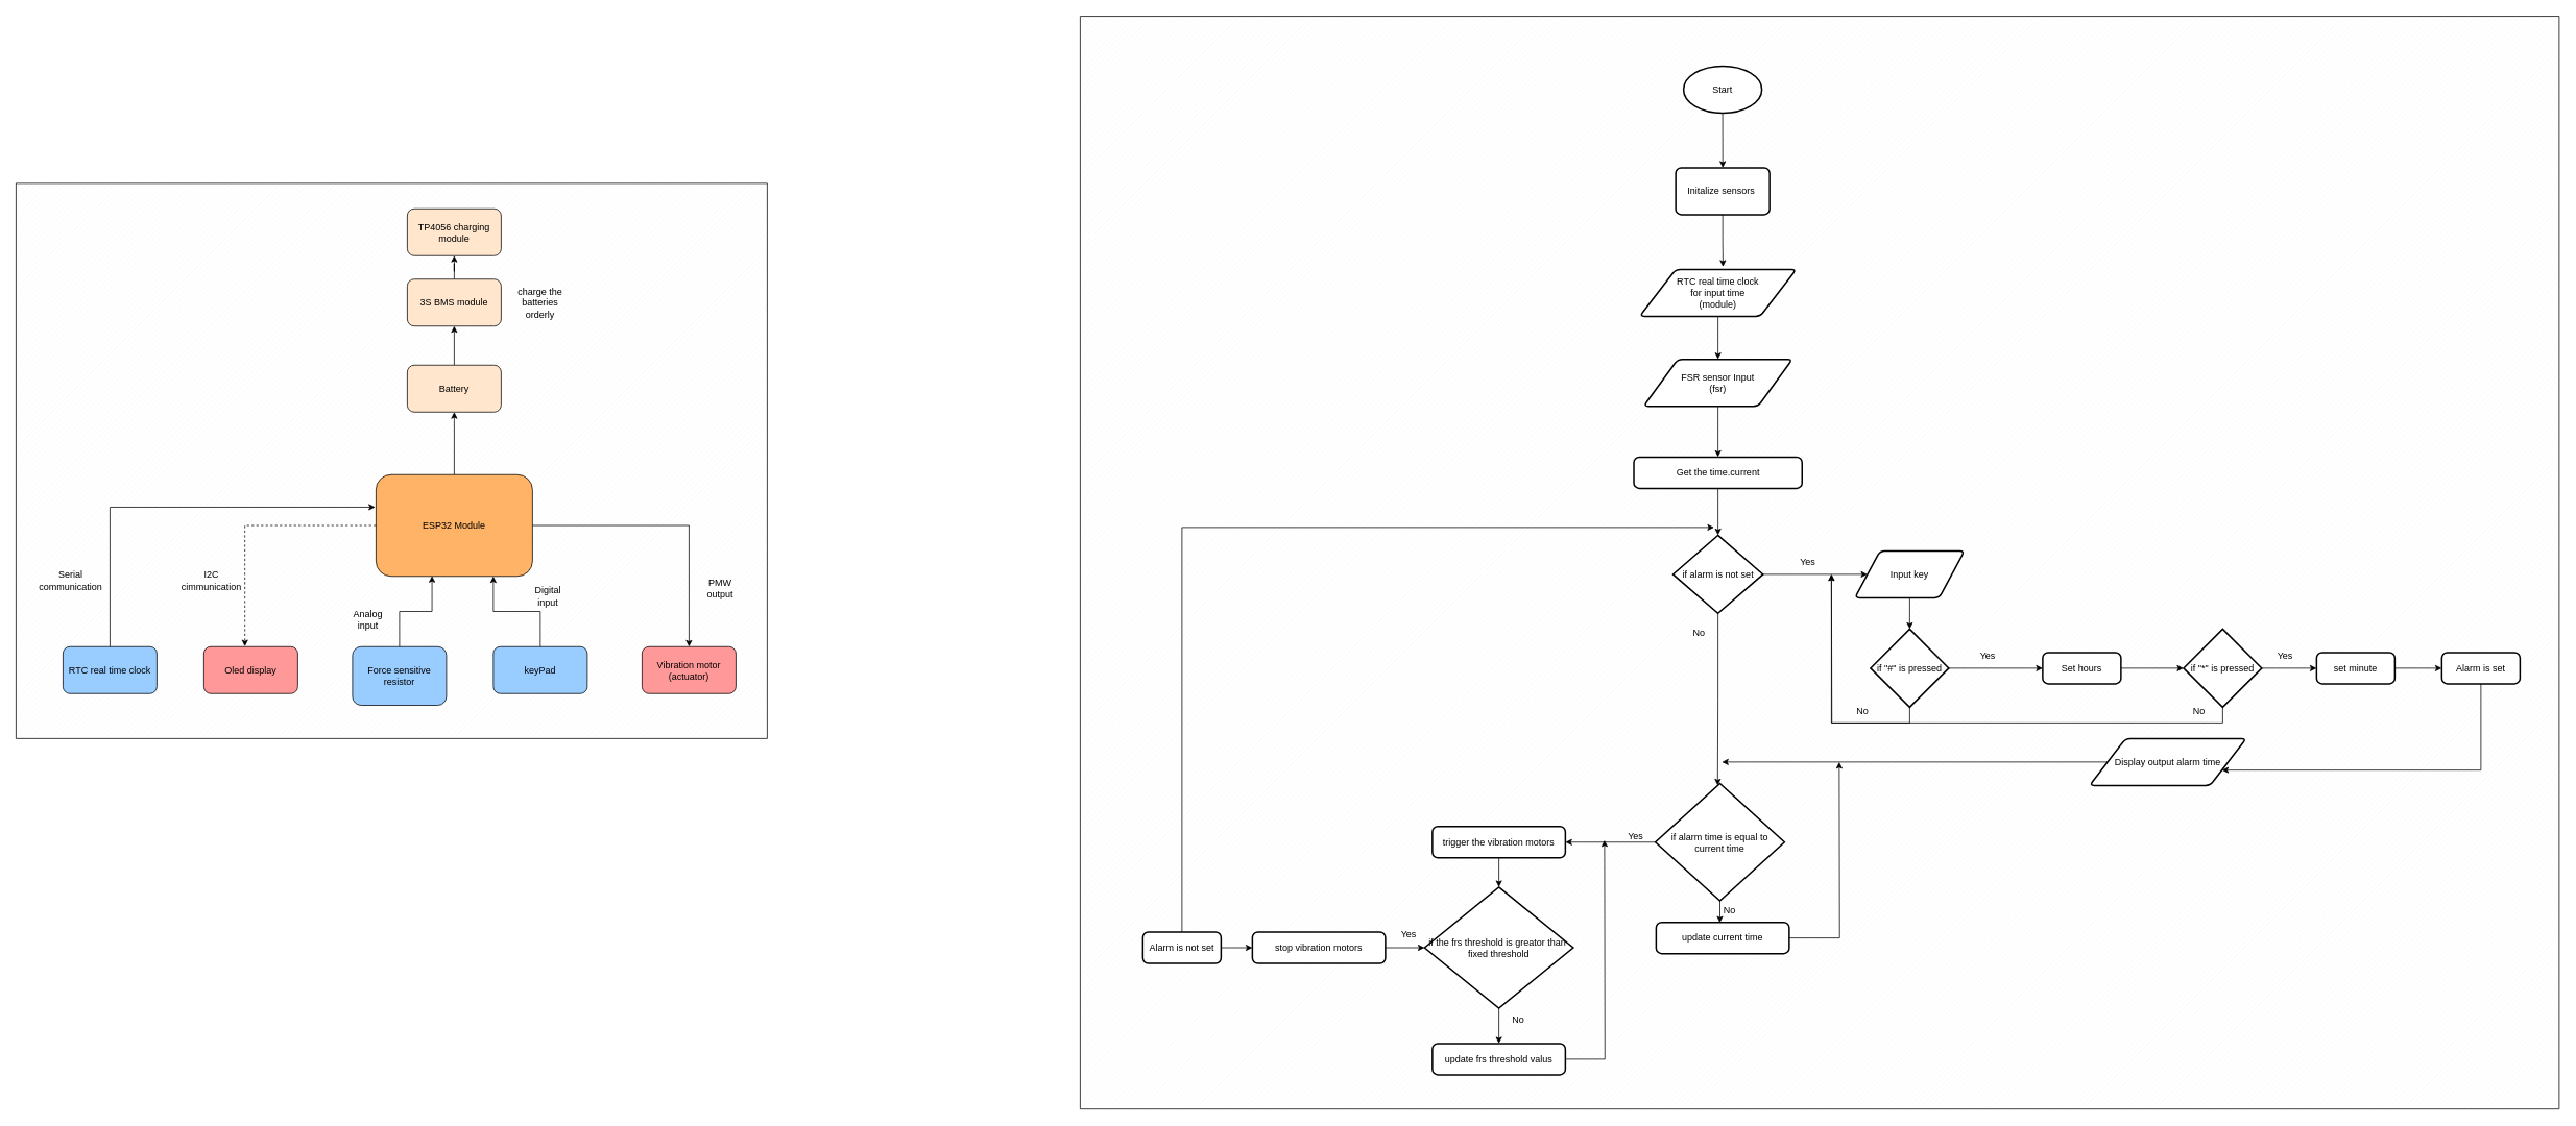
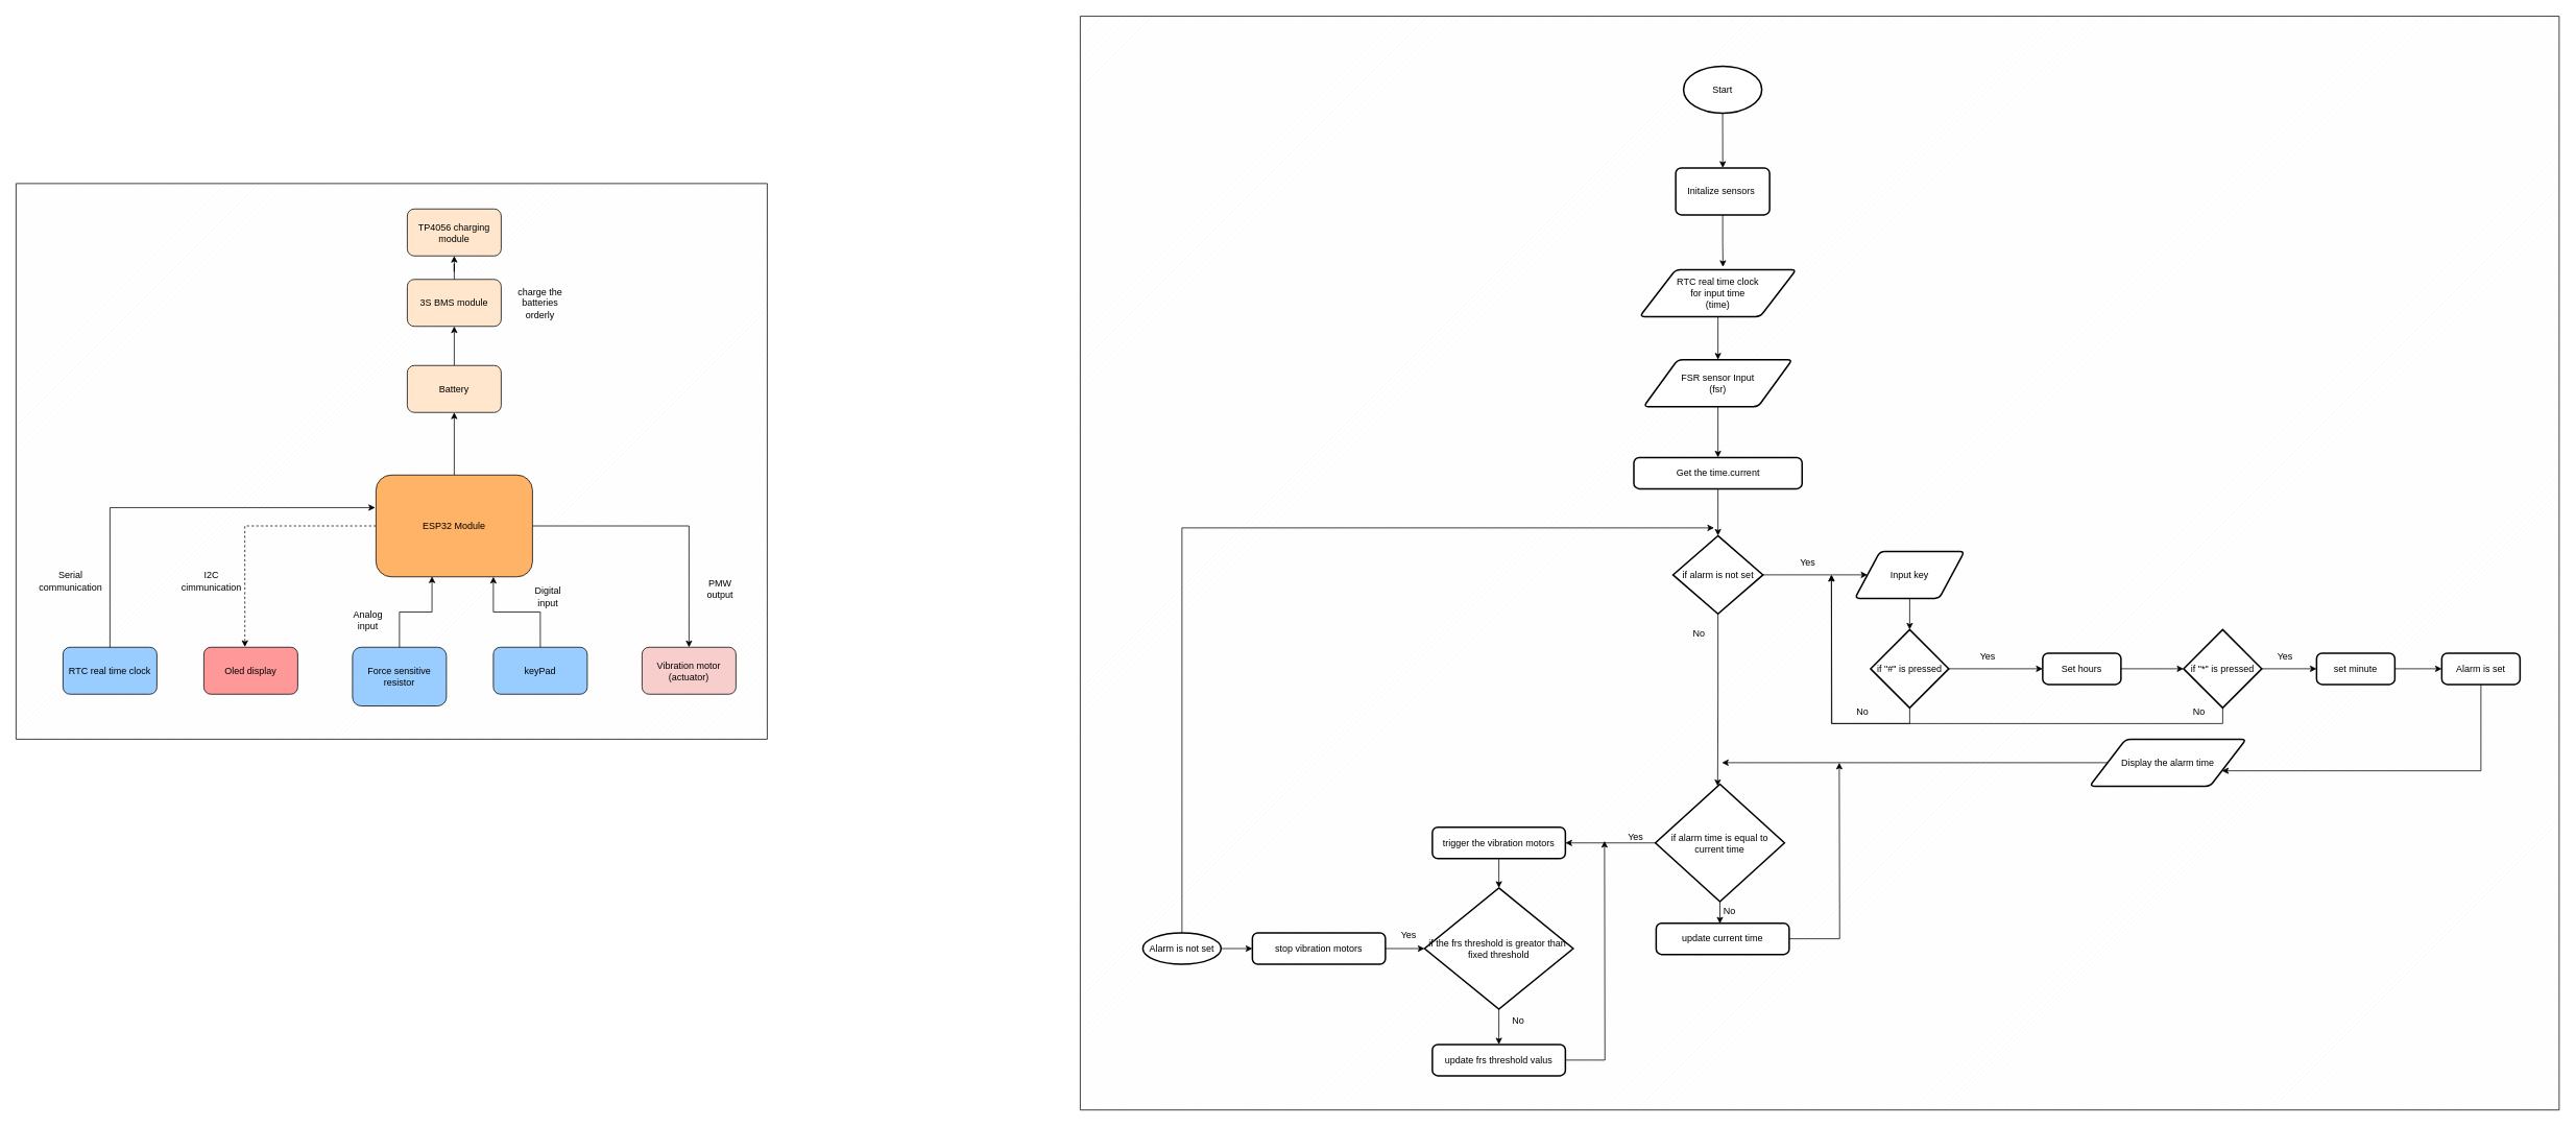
- <mxCell id="30" value="RTC real time clock&lt;div&gt;for input time&lt;br&gt;(module)&lt;/div&gt;" style="shape=parallelogram;html=1;strokeWidth=2;perimeter=parallelogramPerimeter;whiteSpace=wrap;rounded=1;arcSize=12;size=0.23;" vertex="1" parent="1"><mxGeometry x="2095" y="344" width="200" height="60" as="geometry" /></mxCell>
+ <mxCell id="30" value="RTC real time clock&lt;div&gt;for input time&lt;br&gt;(time)&lt;/div&gt;" style="shape=parallelogram;html=1;strokeWidth=2;perimeter=parallelogramPerimeter;whiteSpace=wrap;rounded=1;arcSize=12;size=0.23;" vertex="1" parent="1"><mxGeometry x="2095" y="344" width="200" height="60" as="geometry" /></mxCell>
- <mxCell id="10" value="Vibration motor&lt;br&gt;(actuator)" style="rounded=1;whiteSpace=wrap;html=1;fillColor=#FF9999;" vertex="1" parent="1"><mxGeometry x="820" y="826.5" width="120" height="60" as="geometry" /></mxCell>
+ <mxCell id="10" value="Vibration motor&lt;br&gt;(actuator)" style="rounded=1;whiteSpace=wrap;html=1;fillColor=#f8cecc;" vertex="1" parent="1"><mxGeometry x="820" y="826.5" width="120" height="60" as="geometry" /></mxCell>
- <mxCell id="66" value="Display output alarm time" style="shape=parallelogram;html=1;strokeWidth=2;perimeter=parallelogramPerimeter;whiteSpace=wrap;rounded=1;arcSize=12;size=0.23;" vertex="1" parent="1"><mxGeometry x="2670" y="944" width="200" height="60" as="geometry" /></mxCell>
+ <mxCell id="66" value="Display the alarm time" style="shape=parallelogram;html=1;strokeWidth=2;perimeter=parallelogramPerimeter;whiteSpace=wrap;rounded=1;arcSize=12;size=0.23;" vertex="1" parent="1"><mxGeometry x="2670" y="944" width="200" height="60" as="geometry" /></mxCell>
- <mxCell id="69" value="Alarm is not set" style="rounded=1;whiteSpace=wrap;html=1;absoluteArcSize=1;arcSize=14;strokeWidth=2;" vertex="1" parent="1"><mxGeometry x="1460" y="1191.5" width="100" height="40" as="geometry" /></mxCell>
+ <mxCell id="69" value="Alarm is not set" style="ellipse;whiteSpace=wrap;html=1;absoluteArcSize=1;arcSize=14;strokeWidth=2;" vertex="1" parent="1"><mxGeometry x="1460" y="1191.5" width="100" height="40" as="geometry" /></mxCell>
